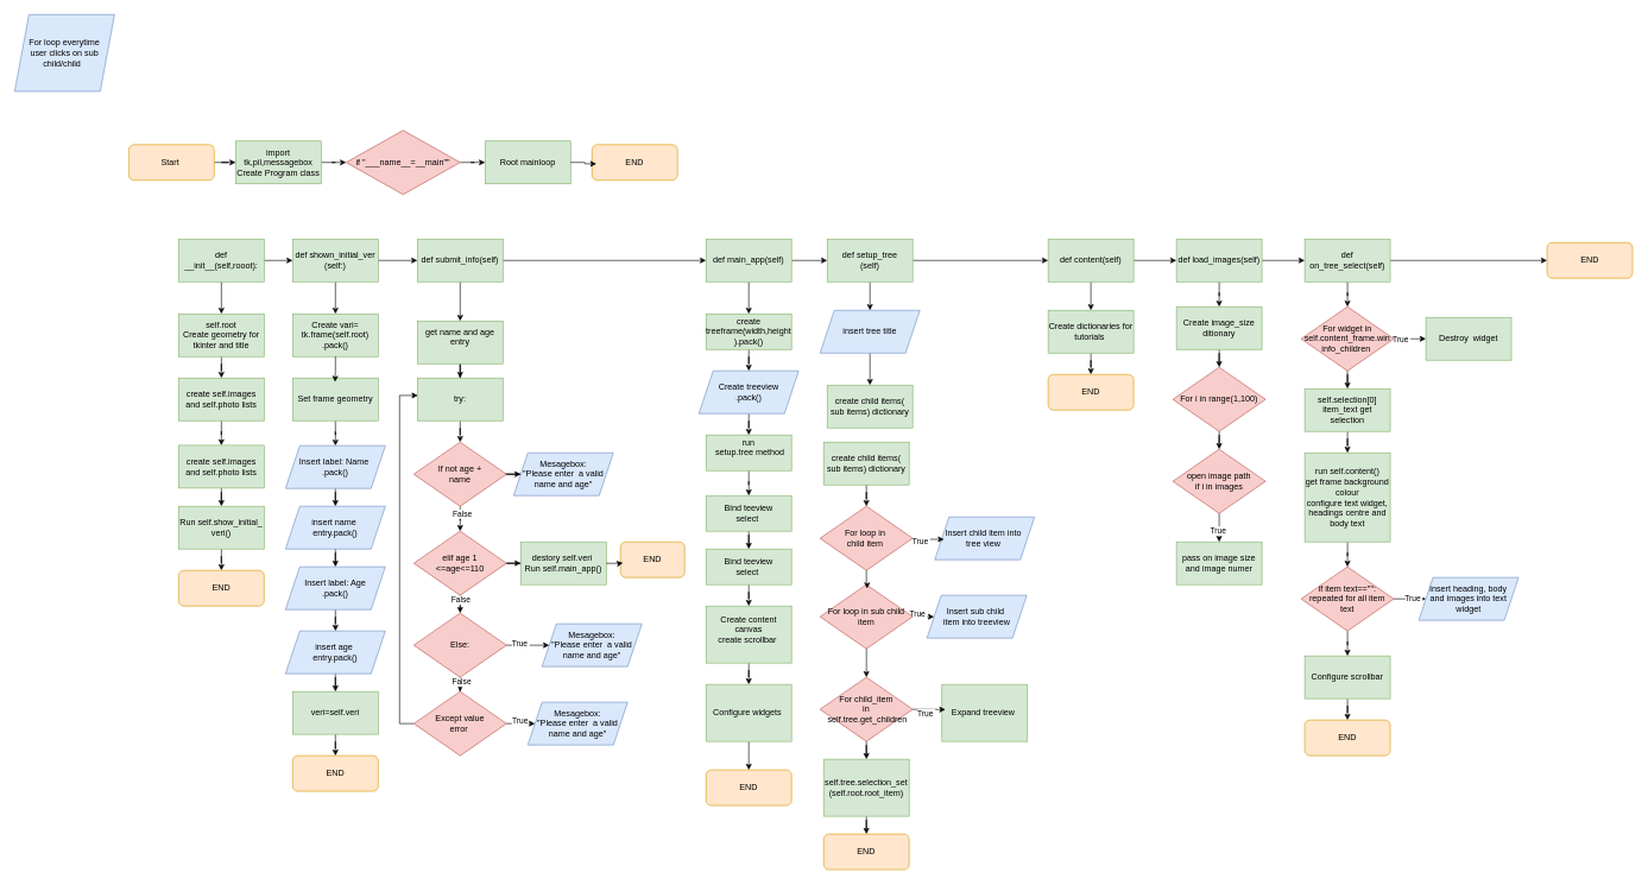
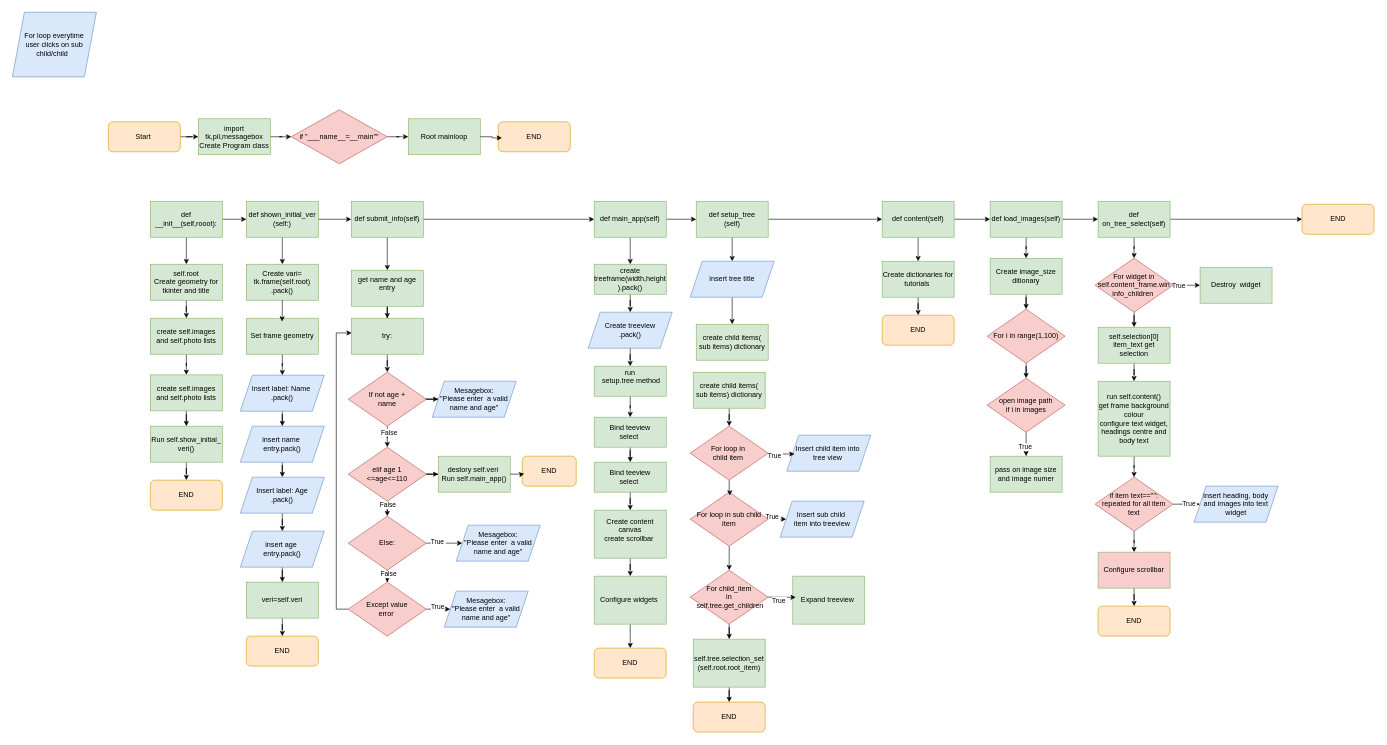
- <mxCell id="151" value="Configure scrollbar" style="rounded=0;whiteSpace=wrap;html=1;fillColor=#d5e8d4;strokeColor=#82b366;" vertex="1" parent="1"><mxGeometry x="1830" y="920" width="120" height="60" as="geometry" /></mxCell>
+ <mxCell id="151" value="Configure scrollbar" style="rounded=0;whiteSpace=wrap;html=1;fillColor=#f8cecc;strokeColor=#82b366;" vertex="1" parent="1"><mxGeometry x="1830" y="920" width="120" height="60" as="geometry" /></mxCell>
